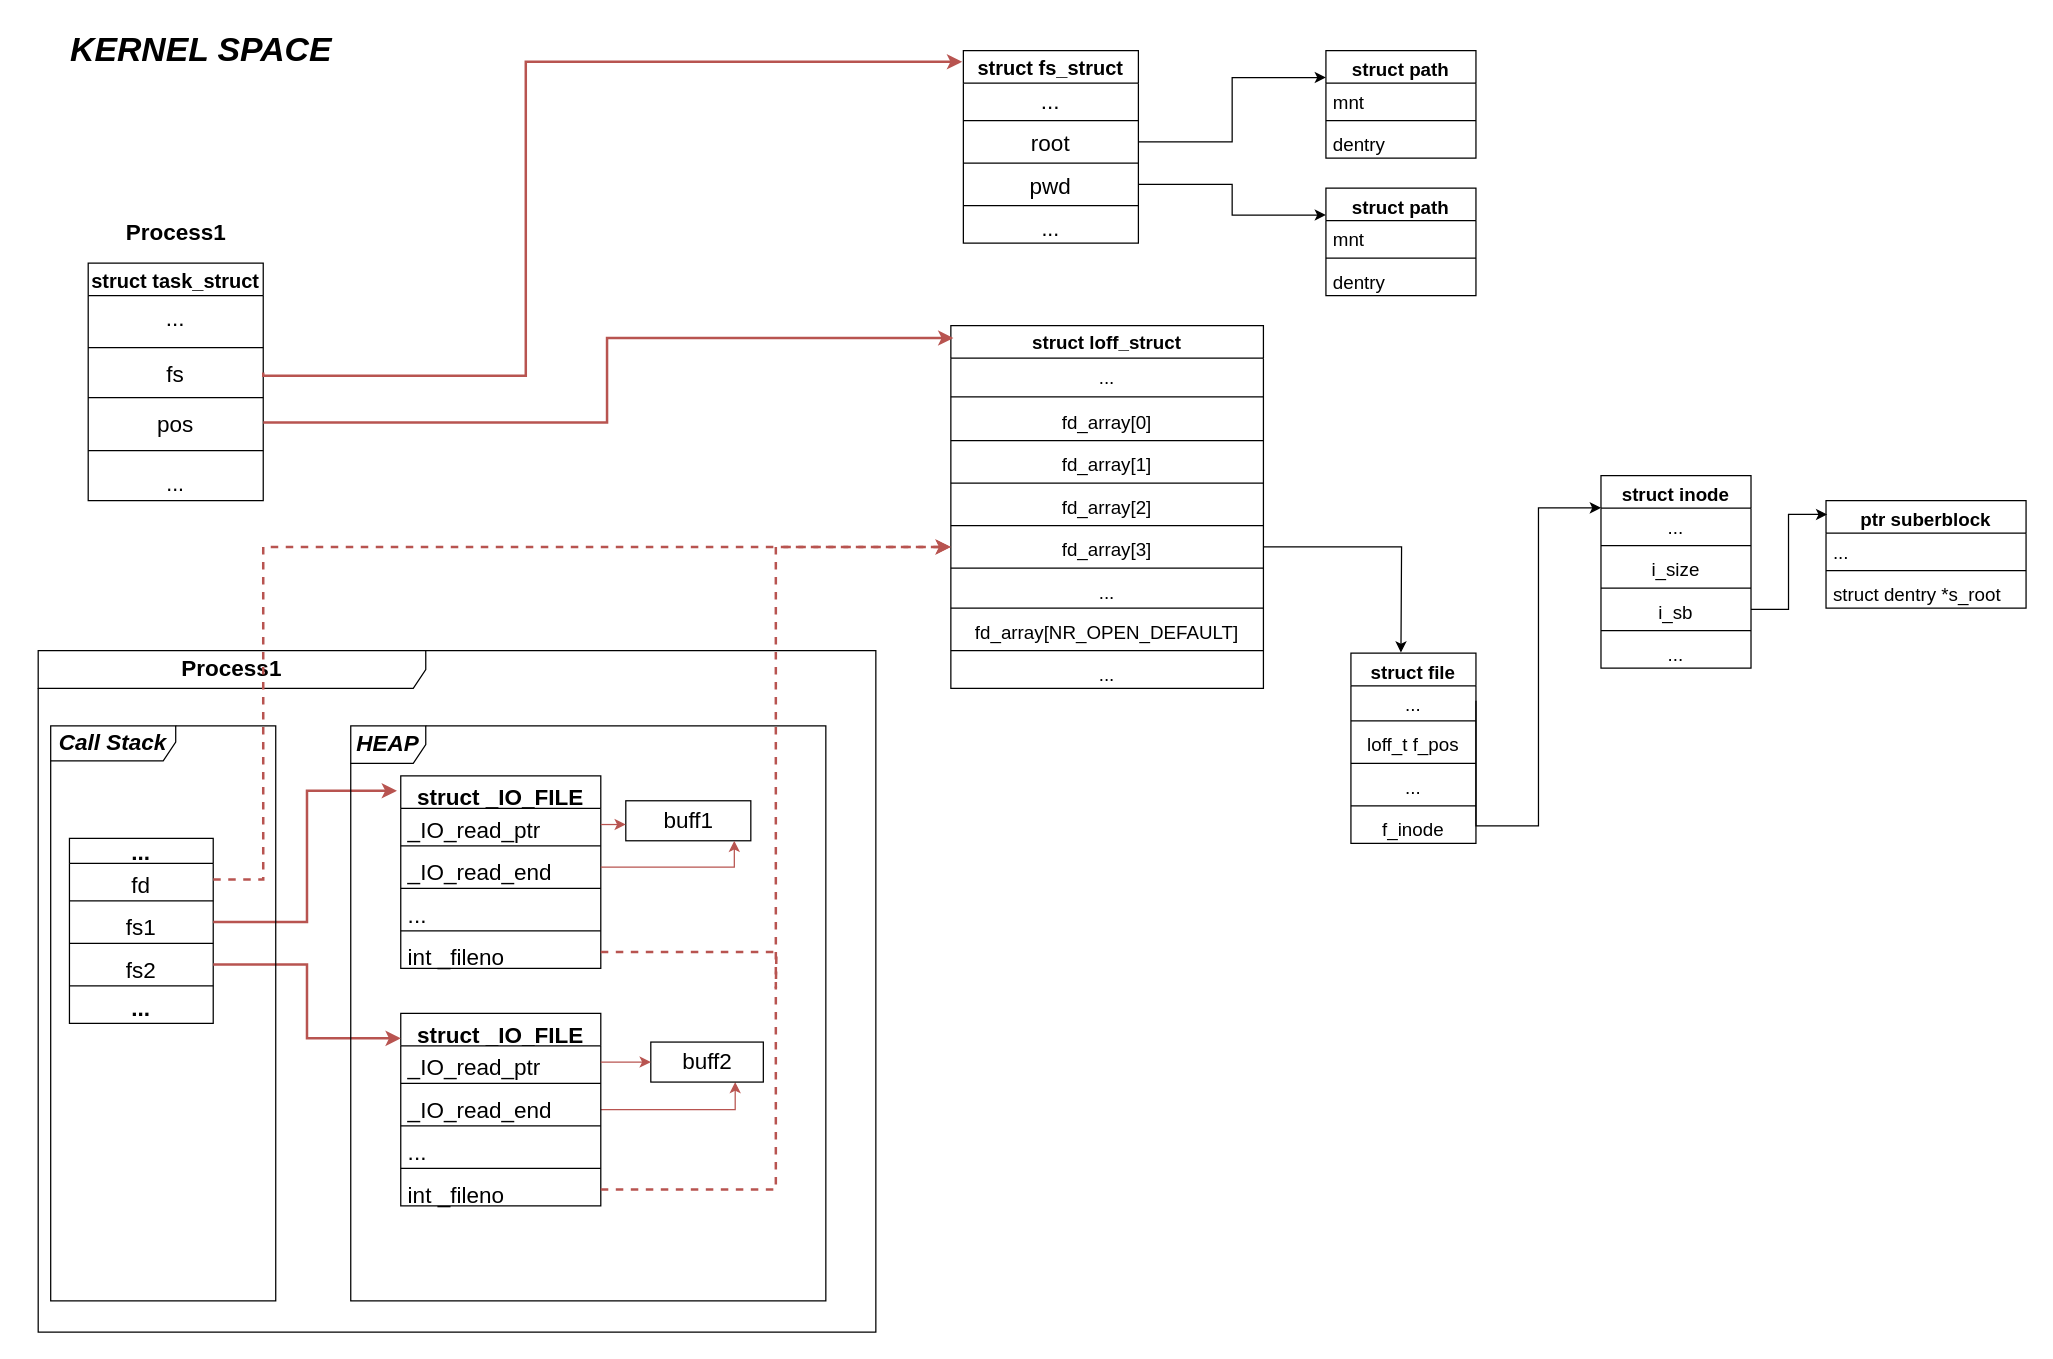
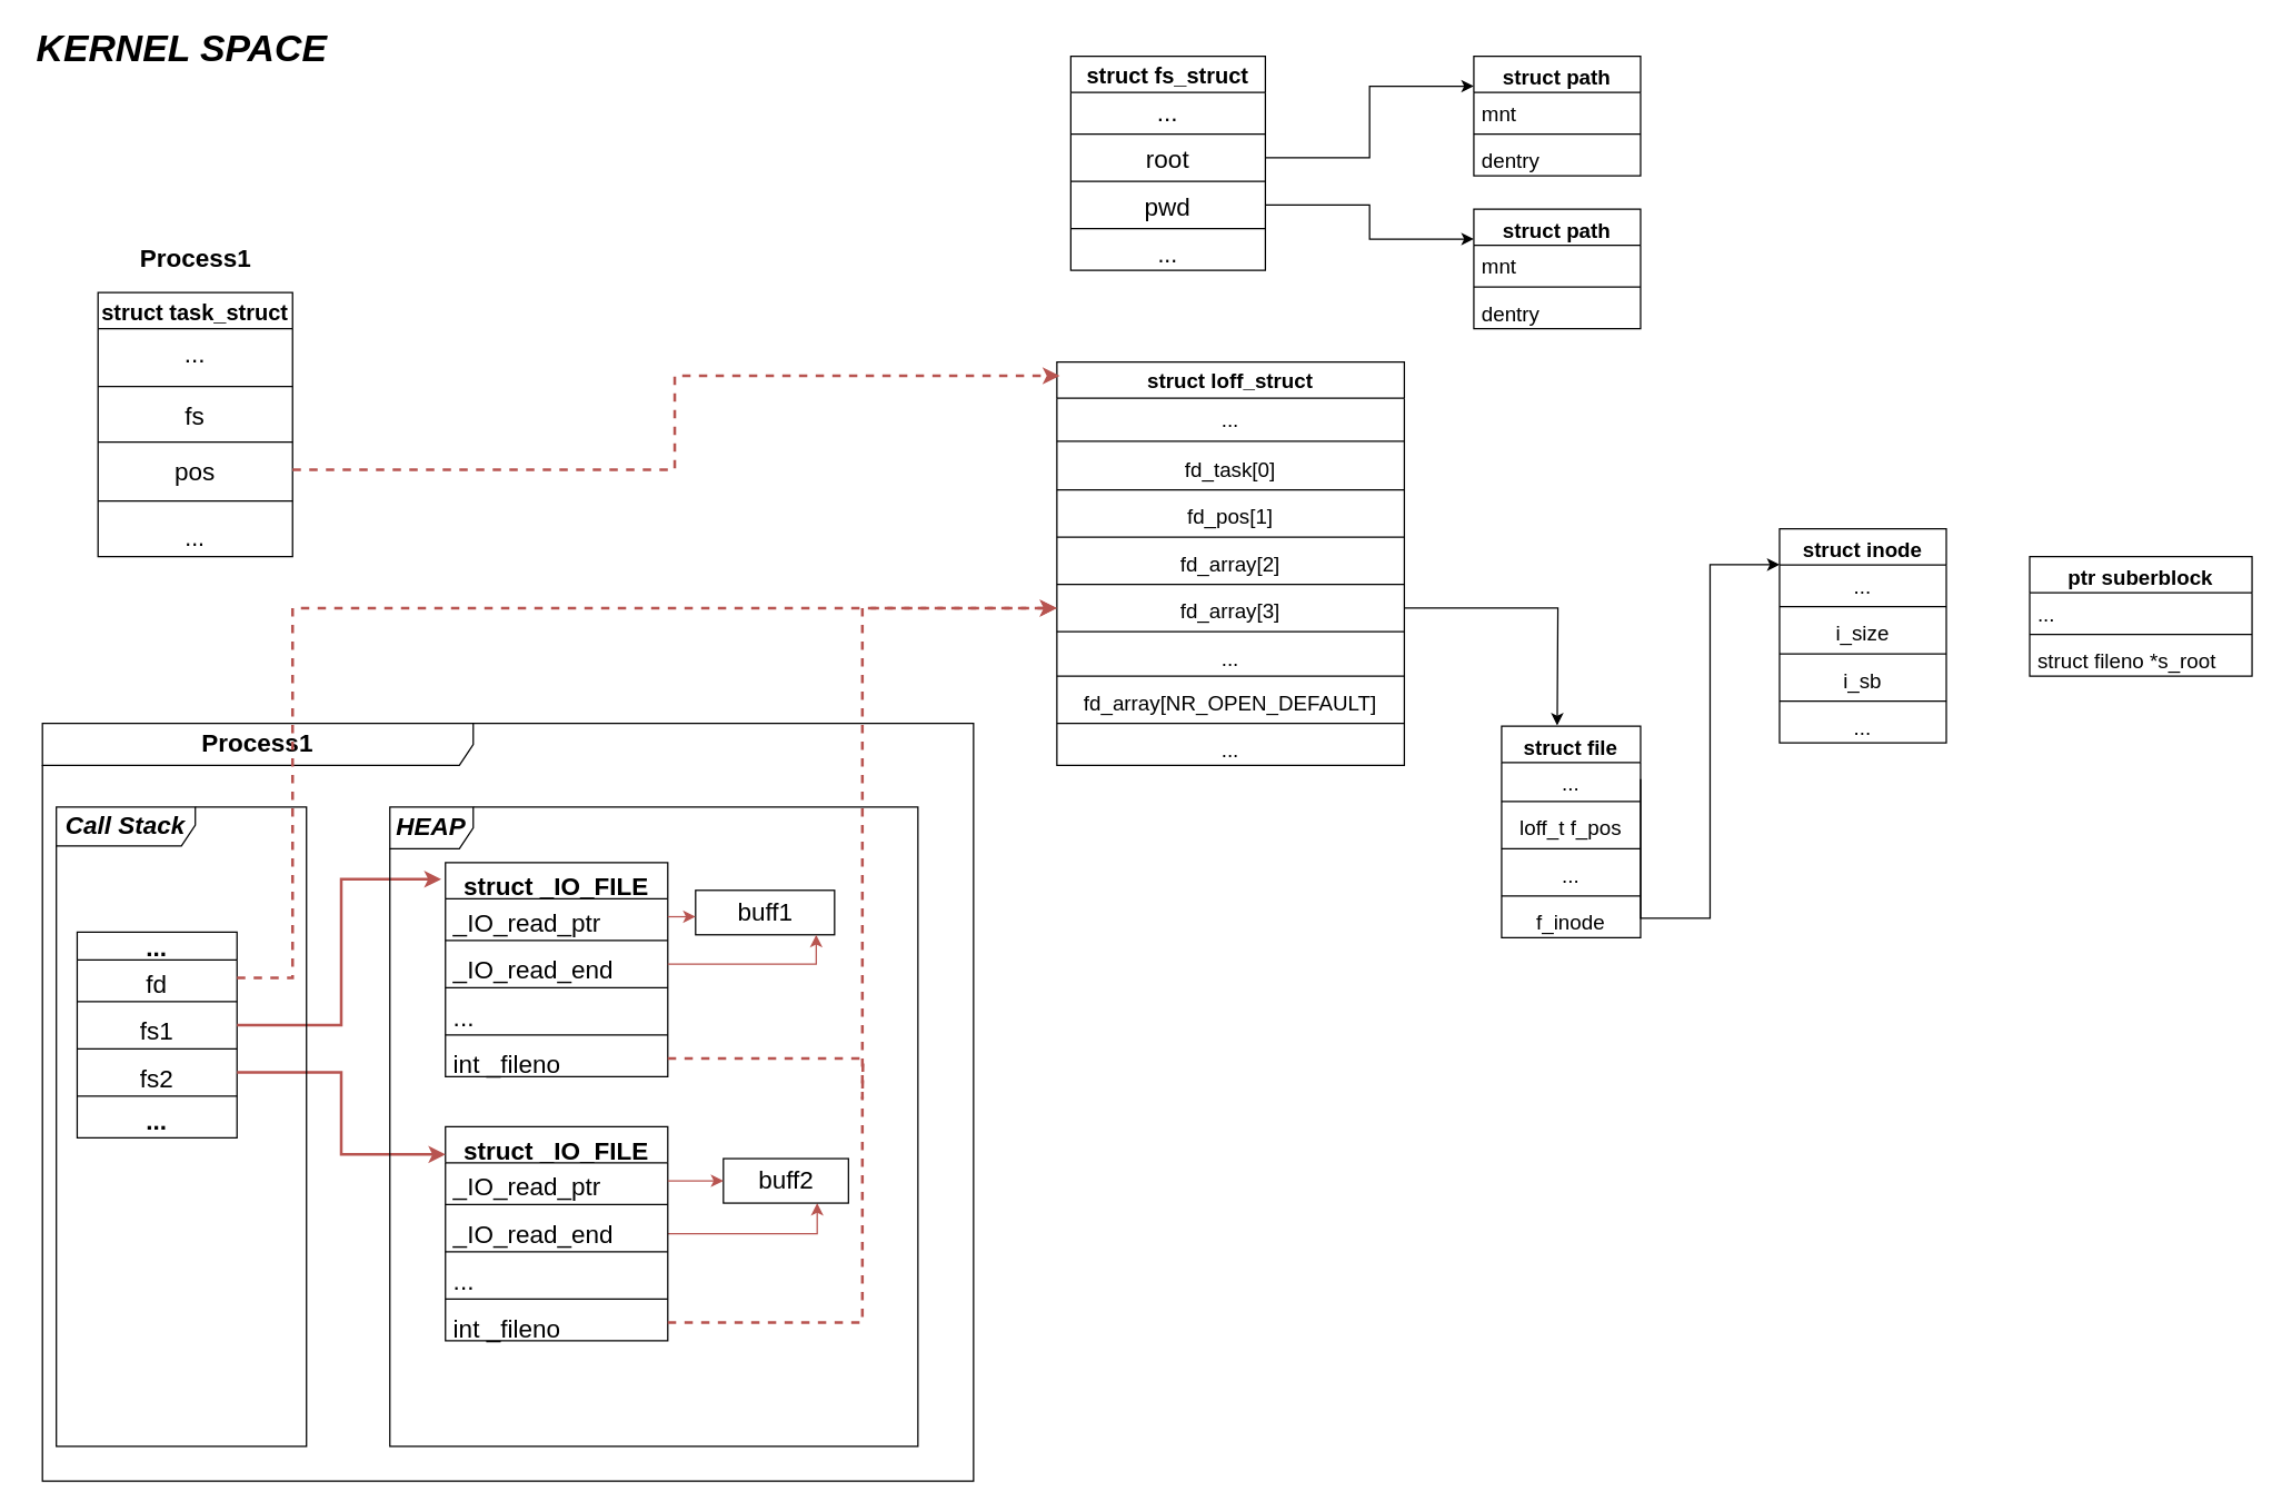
- <mxCell id="67" value="&lt;font style=&quot;font-size: 27px&quot;&gt;&lt;b&gt;KERNEL SPACE&lt;/b&gt;&lt;/font&gt;" style="text;html=1;align=center;verticalAlign=middle;resizable=0;points=[];autosize=1;strokeColor=none;fillColor=none;fontSize=15;fontStyle=2" vertex="1" parent="1"><mxGeometry x="50" y="25" width="220" height="30" as="geometry" /></mxCell>
+ <mxCell id="67" value="&lt;font style=&quot;font-size: 27px&quot;&gt;&lt;b&gt;KERNEL SPACE&lt;/b&gt;&lt;/font&gt;" style="text;html=1;align=center;verticalAlign=middle;resizable=0;points=[];autosize=1;strokeColor=none;fillColor=none;fontSize=15;fontStyle=2" vertex="1" parent="1"><mxGeometry x="20" y="20" width="220" height="30" as="geometry" /></mxCell>
- <mxCell id="89" style="edgeStyle=orthogonalEdgeStyle;rounded=0;orthogonalLoop=1;jettySize=auto;html=1;exitX=1;exitY=0.5;exitDx=0;exitDy=0;entryX=-0.007;entryY=0.058;entryDx=0;entryDy=0;entryPerimeter=0;fontSize=18;strokeWidth=2;fillColor=#f8cecc;strokeColor=#b85450;" edge="1" parent="1" source="5" target="10"><mxGeometry relative="1" as="geometry"><Array as="points"><mxPoint x="210" y="300" /><mxPoint x="420" y="300" /><mxPoint x="420" y="49" /></Array></mxGeometry></mxCell>
- <mxCell id="88" style="edgeStyle=orthogonalEdgeStyle;rounded=0;orthogonalLoop=1;jettySize=auto;html=1;exitX=1;exitY=0.5;exitDx=0;exitDy=0;entryX=0.008;entryY=0.034;entryDx=0;entryDy=0;entryPerimeter=0;fontSize=18;strokeWidth=2;fillColor=#f8cecc;strokeColor=#b85450;" edge="1" parent="1" source="7" target="18"><mxGeometry relative="1" as="geometry" /></mxCell>
+ <mxCell id="88" style="edgeStyle=orthogonalEdgeStyle;rounded=0;orthogonalLoop=1;jettySize=auto;html=1;exitX=1;exitY=0.5;exitDx=0;exitDy=0;entryX=0.008;entryY=0.034;entryDx=0;entryDy=0;entryPerimeter=0;fontSize=18;strokeWidth=2;fillColor=#f8cecc;strokeColor=#b85450;dashed=1;" edge="1" parent="1" source="7" target="18"><mxGeometry relative="1" as="geometry" /></mxCell>
- <mxCell id="21" value="fd_array[0]" style="text;strokeColor=none;fillColor=none;align=center;verticalAlign=top;spacingLeft=4;spacingRight=4;overflow=hidden;rotatable=0;points=[[0,0.5],[1,0.5]];portConstraint=eastwest;fontSize=15;" vertex="1" parent="18"><mxGeometry y="62" width="250" height="26" as="geometry" /></mxCell>
+ <mxCell id="21" value="fd_task[0]" style="text;strokeColor=none;fillColor=none;align=center;verticalAlign=top;spacingLeft=4;spacingRight=4;overflow=hidden;rotatable=0;points=[[0,0.5],[1,0.5]];portConstraint=eastwest;fontSize=15;" vertex="1" parent="18"><mxGeometry y="62" width="250" height="26" as="geometry" /></mxCell>
- <mxCell id="23" value="fd_array[1]" style="text;strokeColor=none;fillColor=none;align=center;verticalAlign=top;spacingLeft=4;spacingRight=4;overflow=hidden;rotatable=0;points=[[0,0.5],[1,0.5]];portConstraint=eastwest;fontSize=15;" vertex="1" parent="18"><mxGeometry y="96" width="250" height="26" as="geometry" /></mxCell>
+ <mxCell id="23" value="fd_pos[1]" style="text;strokeColor=none;fillColor=none;align=center;verticalAlign=top;spacingLeft=4;spacingRight=4;overflow=hidden;rotatable=0;points=[[0,0.5],[1,0.5]];portConstraint=eastwest;fontSize=15;" vertex="1" parent="18"><mxGeometry y="96" width="250" height="26" as="geometry" /></mxCell>
- <mxCell id="66" style="edgeStyle=orthogonalEdgeStyle;rounded=0;orthogonalLoop=1;jettySize=auto;html=1;exitX=1;exitY=0.5;exitDx=0;exitDy=0;entryX=0.006;entryY=0.128;entryDx=0;entryDy=0;entryPerimeter=0;fontSize=15;" edge="1" parent="1" source="58" target="62"><mxGeometry relative="1" as="geometry" /></mxCell>
- <mxCell id="65" value="struct dentry *s_root" style="text;strokeColor=none;fillColor=none;align=left;verticalAlign=top;spacingLeft=4;spacingRight=4;overflow=hidden;rotatable=0;points=[[0,0.5],[1,0.5]];portConstraint=eastwest;fontSize=15;" vertex="1" parent="62"><mxGeometry y="60" width="160" height="26" as="geometry" /></mxCell>
+ <mxCell id="65" value="struct fileno *s_root" style="text;strokeColor=none;fillColor=none;align=left;verticalAlign=top;spacingLeft=4;spacingRight=4;overflow=hidden;rotatable=0;points=[[0,0.5],[1,0.5]];portConstraint=eastwest;fontSize=15;" vertex="1" parent="62"><mxGeometry y="60" width="160" height="26" as="geometry" /></mxCell>
